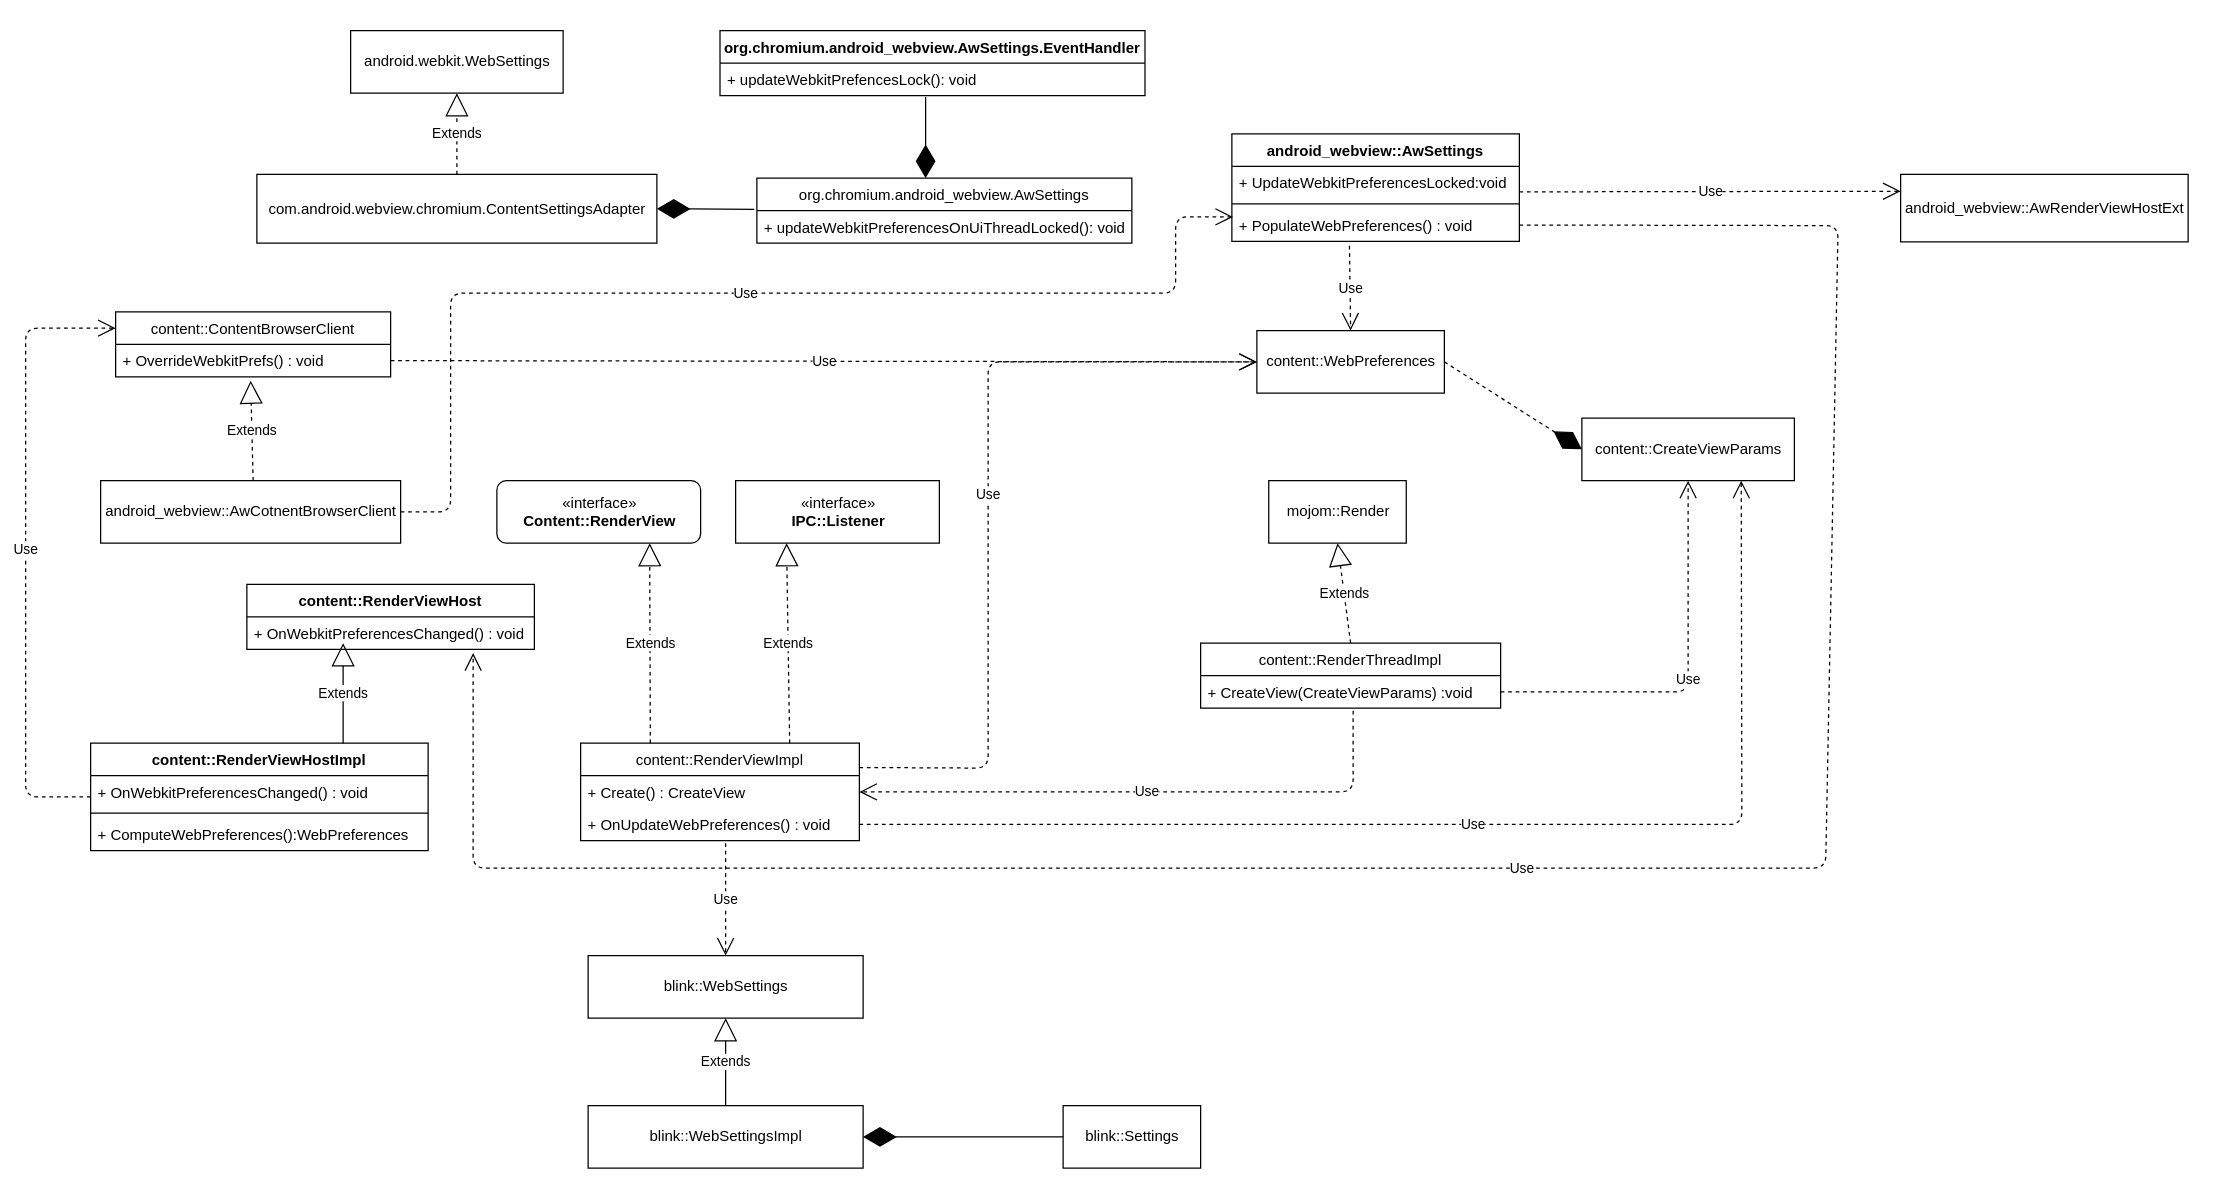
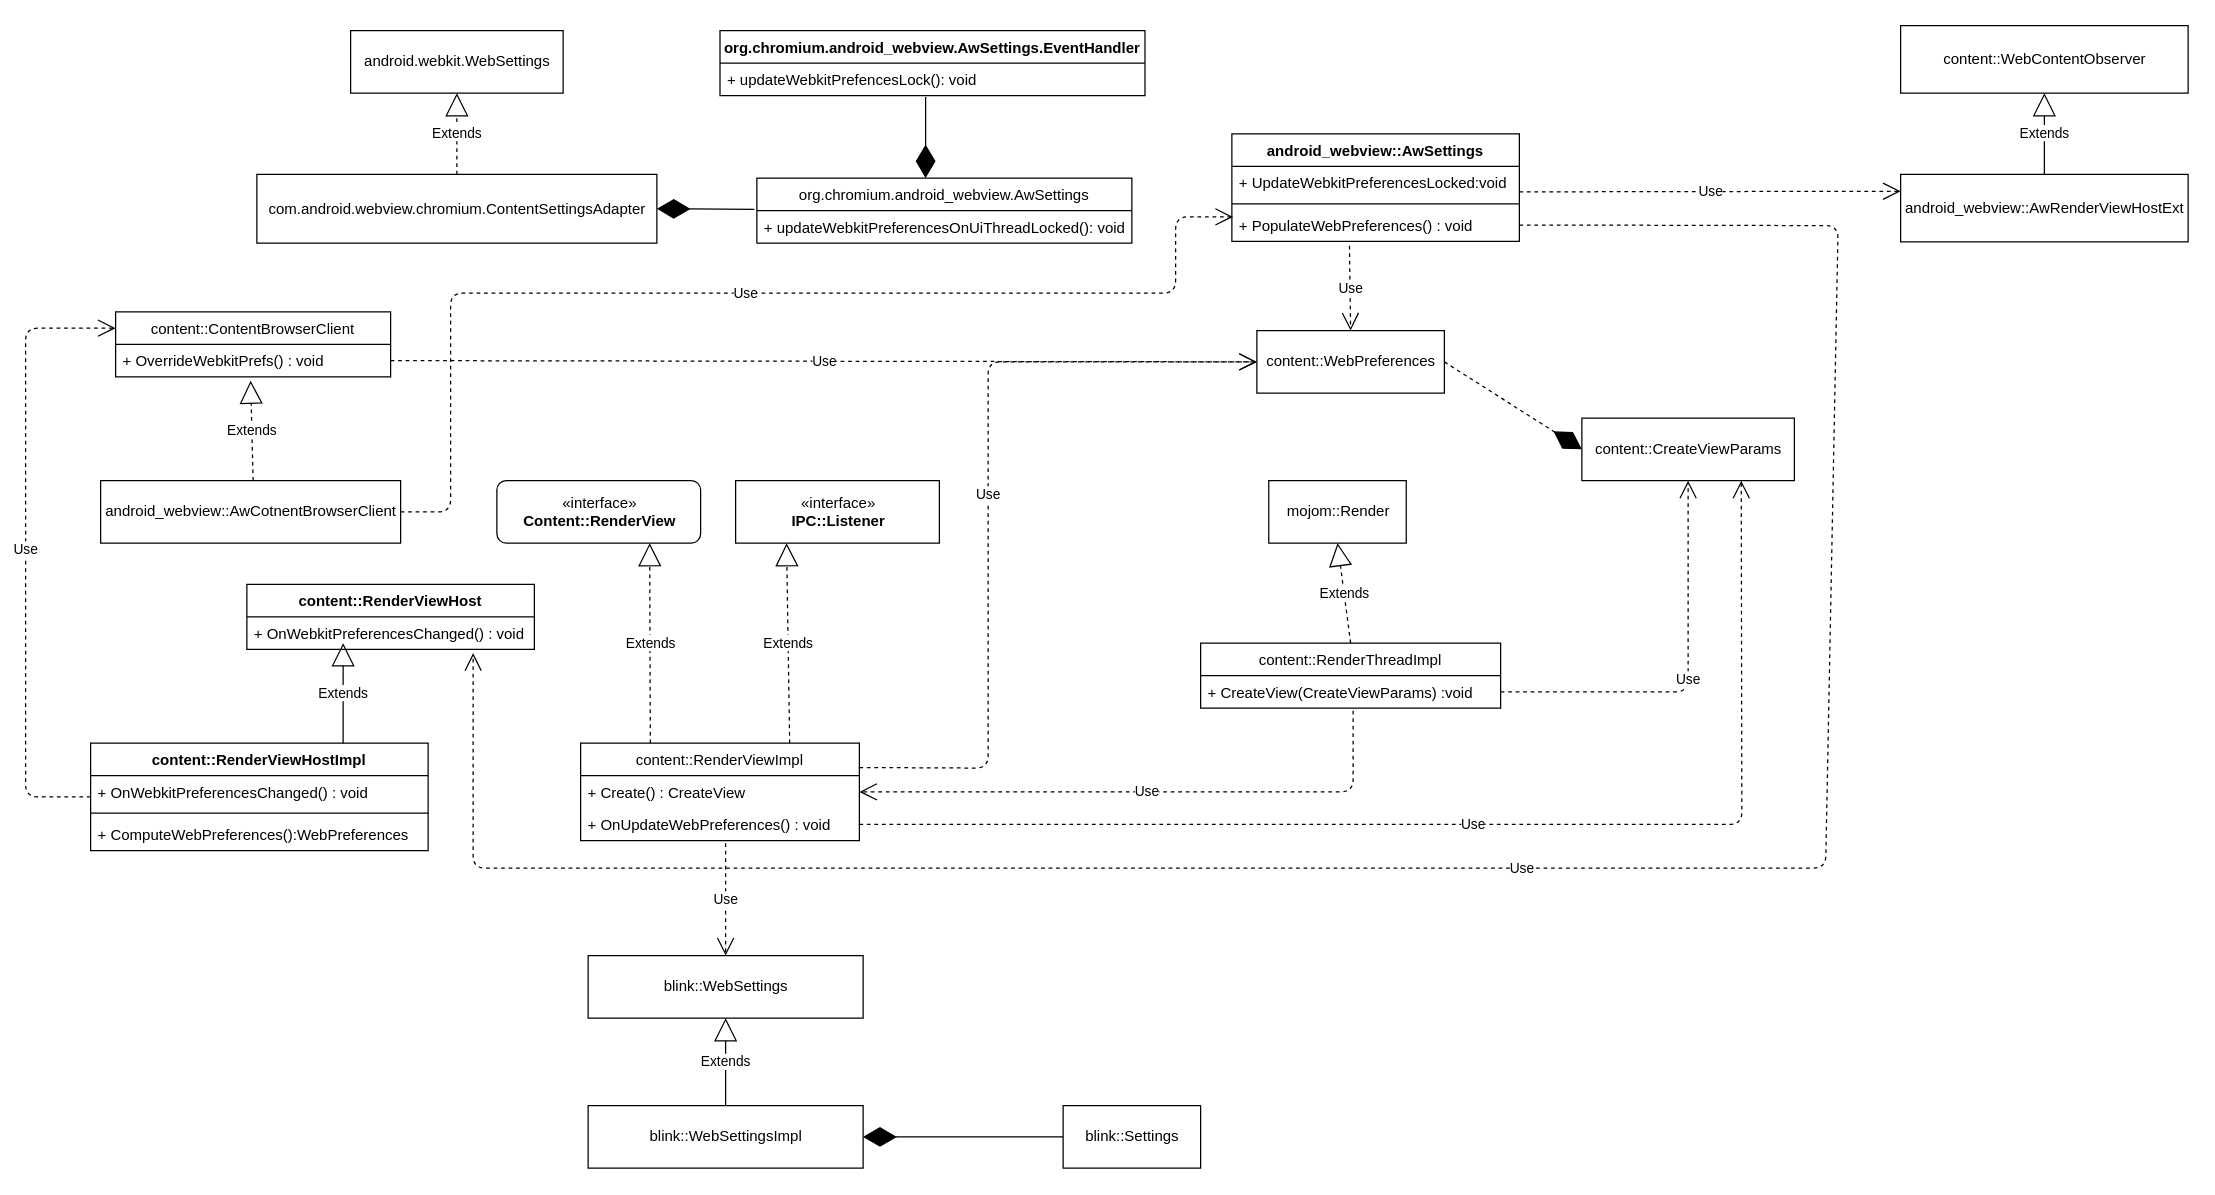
+ <mxCell id="50" value="content::WebContentObserver" style="html=1;fillColor=none;" parent="1" vertex="1"><mxGeometry x="1520" y="20" width="230" height="54" as="geometry" /></mxCell>
+ <mxCell id="51" value="Extends" style="endArrow=block;endSize=16;endFill=0;html=1;entryX=0.5;entryY=1;entryDx=0;entryDy=0;exitX=0.5;exitY=0;exitDx=0;exitDy=0;" parent="1" source="49" target="50" edge="1"><mxGeometry width="160" relative="1" as="geometry"><mxPoint x="520" y="734" as="sourcePoint" /><mxPoint x="680" y="734" as="targetPoint" /></mxGeometry></mxCell>
